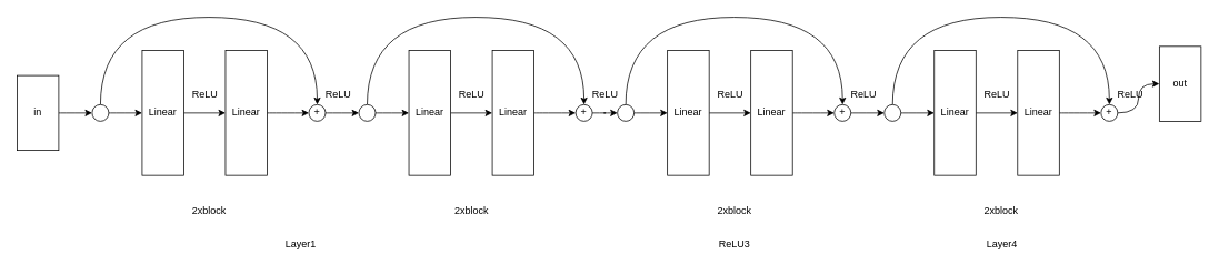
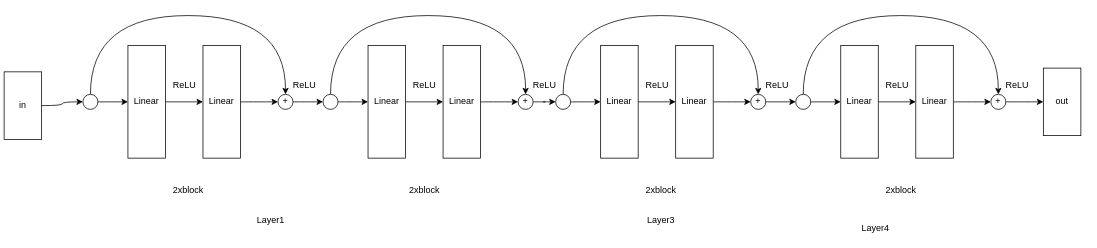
- <mxCell id="51" value="out" style="rounded=0;whiteSpace=wrap;html=1;" parent="1" vertex="1"><mxGeometry x="1390" y="55" width="50" height="90" as="geometry" /></mxCell>
+ <mxCell id="51" value="out" style="rounded=0;whiteSpace=wrap;html=1;" parent="1" vertex="1"><mxGeometry x="1390" y="90" width="50" height="90" as="geometry" /></mxCell>
- <mxCell id="3" value="in" style="rounded=0;whiteSpace=wrap;html=1;" parent="1" vertex="1"><mxGeometry x="20" y="90" width="50" height="90" as="geometry" /></mxCell>
+ <mxCell id="3" value="in" style="rounded=0;whiteSpace=wrap;html=1;" parent="1" vertex="1"><mxGeometry x="5" y="95" width="50" height="90" as="geometry" /></mxCell>
- <mxCell id="54" value="ReLU3" style="text;html=1;align=center;verticalAlign=middle;resizable=0;points=[];autosize=1;strokeColor=none;fillColor=none;" vertex="1" parent="1"><mxGeometry x="850" y="278" width="60" height="30" as="geometry" /></mxCell>
+ <mxCell id="54" value="Layer3" style="text;html=1;align=center;verticalAlign=middle;resizable=0;points=[];autosize=1;strokeColor=none;fillColor=none;" vertex="1" parent="1"><mxGeometry x="850" y="278" width="60" height="30" as="geometry" /></mxCell>
- <mxCell id="55" value="Layer4" style="text;html=1;align=center;verticalAlign=middle;resizable=0;points=[];autosize=1;strokeColor=none;fillColor=none;" vertex="1" parent="1"><mxGeometry x="1171" y="278" width="60" height="30" as="geometry" /></mxCell>
+ <mxCell id="55" value="Layer4" style="text;html=1;align=center;verticalAlign=middle;resizable=0;points=[];autosize=1;strokeColor=none;fillColor=none;" vertex="1" parent="1"><mxGeometry x="1136" y="288" width="60" height="30" as="geometry" /></mxCell>
